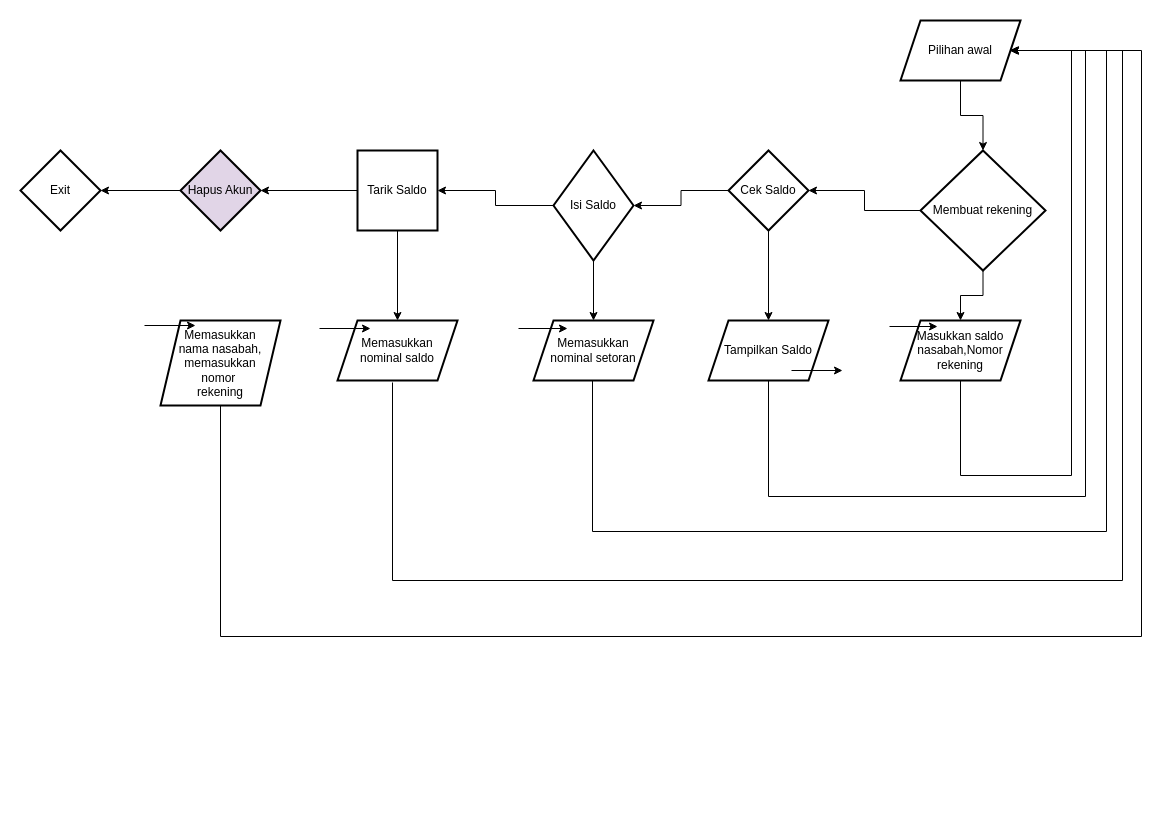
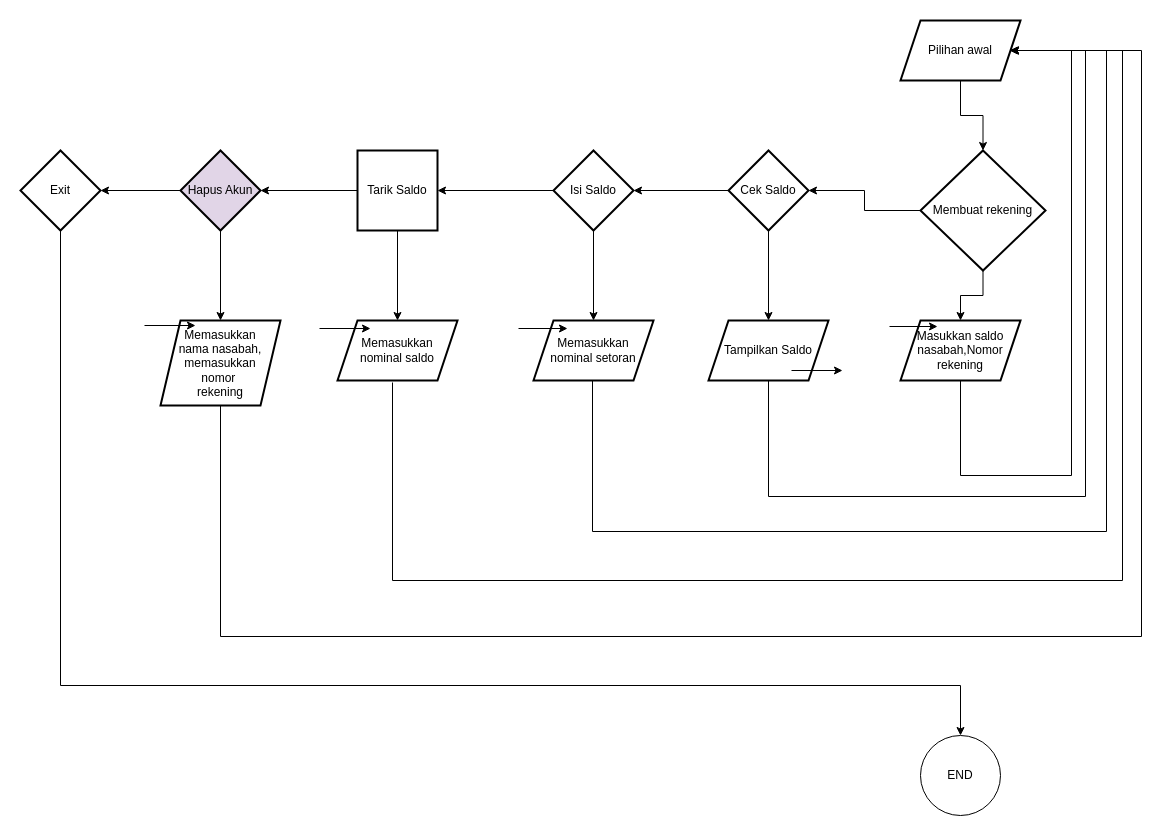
- <mxCell id="15" value="Isi Saldo" style="rhombus;whiteSpace=wrap;html=1;strokeWidth=2;" vertex="1" parent="1"><mxGeometry x="553" y="150" width="80" height="110" as="geometry" /></mxCell>
+ <mxCell id="15" value="Isi Saldo" style="rhombus;whiteSpace=wrap;html=1;strokeWidth=2;" vertex="1" parent="1"><mxGeometry x="553" y="150" width="80" height="80" as="geometry" /></mxCell>
+ <mxCell id="16" value="" style="edgeStyle=orthogonalEdgeStyle;rounded=0;orthogonalLoop=1;jettySize=auto;html=1;" edge="1" parent="1" source="18" target="32"><mxGeometry relative="1" as="geometry" /></mxCell>
+ <mxCell id="34" style="edgeStyle=orthogonalEdgeStyle;rounded=0;orthogonalLoop=1;jettySize=auto;html=1;entryX=0.5;entryY=0;entryDx=0;entryDy=0;" edge="1" parent="1" source="35" target="36"><mxGeometry relative="1" as="geometry"><mxPoint x="959" y="734" as="targetPoint" /><Array as="points"><mxPoint x="60" y="685" /><mxPoint x="960" y="685" /></Array></mxGeometry></mxCell>
+ <mxCell id="36" value="END" style="ellipse;whiteSpace=wrap;html=1;" vertex="1" parent="1"><mxGeometry x="920" y="735" width="80" height="80" as="geometry" /></mxCell>
